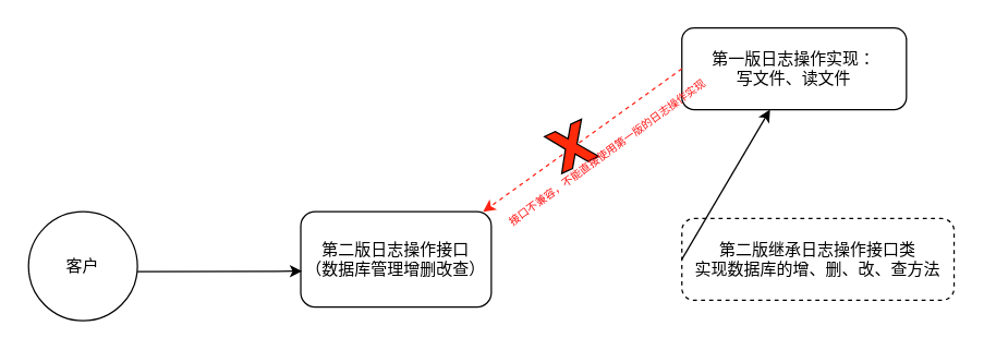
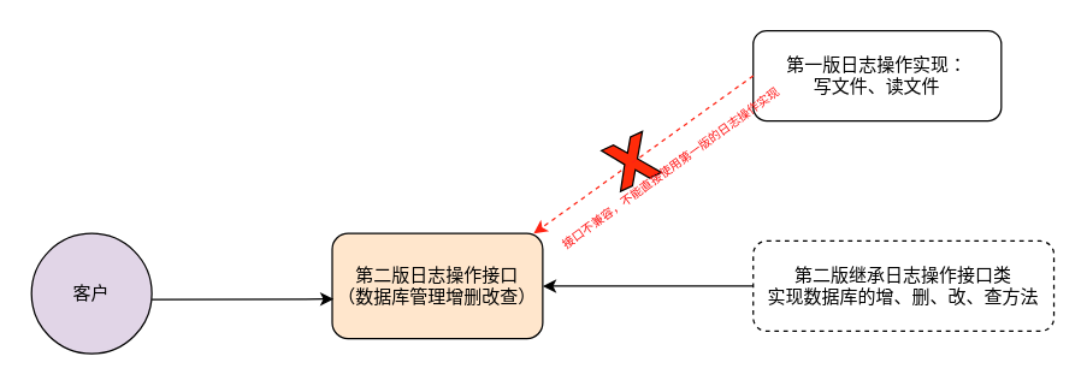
- <mxCell id="8" value="" style="endArrow=classic;html=1;rounded=0;exitX=0;exitY=0.5;exitDx=0;exitDy=0;" edge="1" parent="1" source="5" target="6"><mxGeometry width="50" height="50" relative="1" as="geometry"><mxPoint x="110" y="209" as="sourcePoint" /><mxPoint x="230.98" y="208.61" as="targetPoint" /></mxGeometry></mxCell>
+ <mxCell id="8" value="" style="endArrow=classic;html=1;rounded=0;entryX=1;entryY=0.5;entryDx=0;entryDy=0;exitX=0;exitY=0.5;exitDx=0;exitDy=0;" edge="1" parent="1" source="5" target="4"><mxGeometry width="50" height="50" relative="1" as="geometry"><mxPoint x="110" y="209" as="sourcePoint" /><mxPoint x="230.98" y="208.61" as="targetPoint" /></mxGeometry></mxCell>
- <mxCell id="4" value="第二版日志操作接口&lt;br&gt;（数据库管理增删改查）" style="rounded=1;whiteSpace=wrap;html=1;" vertex="1" parent="1"><mxGeometry x="220" y="155" width="140" height="70" as="geometry" /></mxCell>
+ <mxCell id="4" value="第二版日志操作接口&lt;br&gt;（数据库管理增删改查）" style="rounded=1;whiteSpace=wrap;html=1;fillColor=#ffe6cc;" vertex="1" parent="1"><mxGeometry x="220" y="155" width="140" height="70" as="geometry" /></mxCell>
- <mxCell id="3" value="客户" style="ellipse;whiteSpace=wrap;html=1;aspect=fixed;" vertex="1" parent="1"><mxGeometry x="20" y="155" width="80" height="80" as="geometry" /></mxCell>
+ <mxCell id="3" value="客户" style="ellipse;whiteSpace=wrap;html=1;aspect=fixed;fillColor=#e1d5e7;" vertex="1" parent="1"><mxGeometry x="20" y="155" width="80" height="80" as="geometry" /></mxCell>
